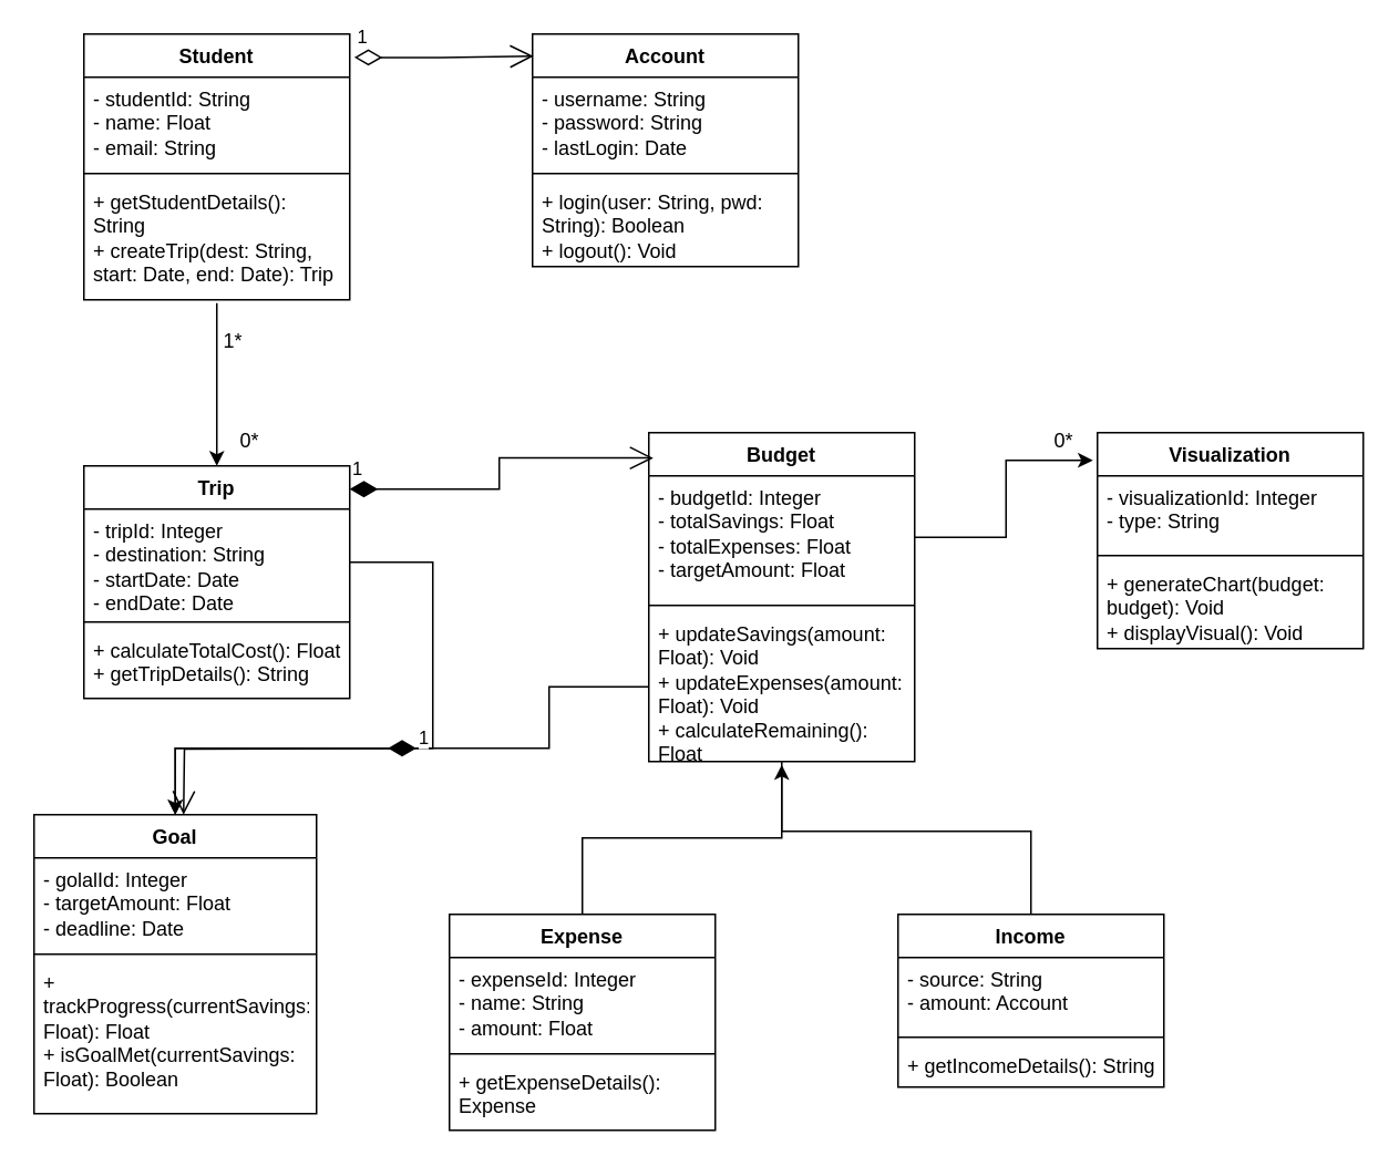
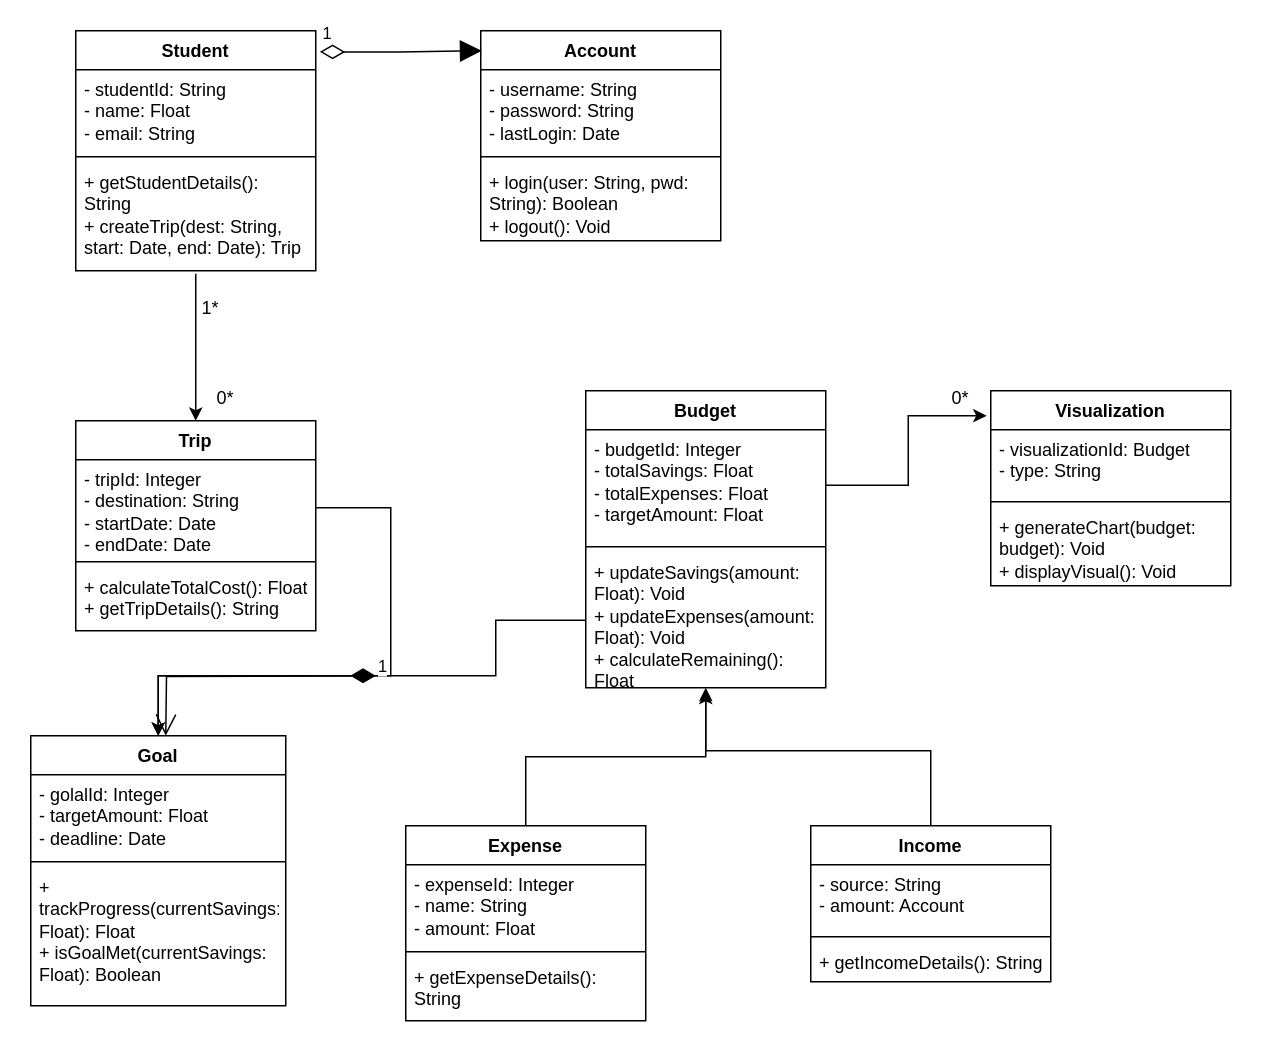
- <mxCell id="37" value="1" style="endArrow=open;html=1;endSize=12;startArrow=diamondThin;startSize=14;startFill=0;edgeStyle=orthogonalEdgeStyle;align=left;verticalAlign=bottom;rounded=0;exitX=1.017;exitY=0.088;exitDx=0;exitDy=0;exitPerimeter=0;entryX=0.004;entryY=0.095;entryDx=0;entryDy=0;entryPerimeter=0;" edge="1" parent="1" source="3" target="7"><mxGeometry x="-1" y="3" relative="1" as="geometry"><mxPoint x="490" y="20" as="sourcePoint" /><mxPoint x="650" y="20" as="targetPoint" /></mxGeometry></mxCell>
+ <mxCell id="37" value="1" style="endArrow=block;html=1;endSize=12;startArrow=diamondThin;startSize=14;startFill=0;edgeStyle=orthogonalEdgeStyle;align=left;verticalAlign=bottom;rounded=0;exitX=1.017;exitY=0.088;exitDx=0;exitDy=0;exitPerimeter=0;entryX=0.004;entryY=0.095;entryDx=0;entryDy=0;entryPerimeter=0;" edge="1" parent="1" source="3" target="7"><mxGeometry x="-1" y="3" relative="1" as="geometry"><mxPoint x="490" y="20" as="sourcePoint" /><mxPoint x="650" y="20" as="targetPoint" /></mxGeometry></mxCell>
- <mxCell id="40" value="1" style="endArrow=open;html=1;endSize=12;startArrow=diamondThin;startSize=14;startFill=1;edgeStyle=orthogonalEdgeStyle;align=left;verticalAlign=bottom;rounded=0;exitX=1;exitY=0.1;exitDx=0;exitDy=0;exitPerimeter=0;entryX=0.017;entryY=0.077;entryDx=0;entryDy=0;entryPerimeter=0;" edge="1" parent="1" source="11" target="15"><mxGeometry x="-1" y="3" relative="1" as="geometry"><mxPoint x="370" y="390" as="sourcePoint" /><mxPoint x="530" y="390" as="targetPoint" /></mxGeometry></mxCell>
- <mxCell id="34" value="- visualizationId: Integer&lt;div&gt;- type: String&lt;/div&gt;" style="text;strokeColor=none;fillColor=none;align=left;verticalAlign=top;spacingLeft=4;spacingRight=4;overflow=hidden;rotatable=0;points=[[0,0.5],[1,0.5]];portConstraint=eastwest;whiteSpace=wrap;html=1;" vertex="1" parent="33"><mxGeometry y="26" width="160" height="44" as="geometry" /></mxCell>
+ <mxCell id="34" value="- visualizationId: Budget&lt;div&gt;- type: String&lt;/div&gt;" style="text;strokeColor=none;fillColor=none;align=left;verticalAlign=top;spacingLeft=4;spacingRight=4;overflow=hidden;rotatable=0;points=[[0,0.5],[1,0.5]];portConstraint=eastwest;whiteSpace=wrap;html=1;" vertex="1" parent="33"><mxGeometry y="26" width="160" height="44" as="geometry" /></mxCell>
- <mxCell id="19" style="edgeStyle=orthogonalEdgeStyle;rounded=0;orthogonalLoop=1;jettySize=auto;html=1;exitX=0.5;exitY=0;exitDx=0;exitDy=0;entryX=0.5;entryY=1;entryDx=0;entryDy=0;endArrow=none;" edge="1" parent="1" source="20" target="15"><mxGeometry relative="1" as="geometry" /></mxCell>
+ <mxCell id="19" style="edgeStyle=orthogonalEdgeStyle;rounded=0;orthogonalLoop=1;jettySize=auto;html=1;exitX=0.5;exitY=0;exitDx=0;exitDy=0;entryX=0.5;entryY=1;entryDx=0;entryDy=0;" edge="1" parent="1" source="20" target="15"><mxGeometry relative="1" as="geometry" /></mxCell>
- <mxCell id="23" value="+ getExpenseDetails(): Expense" style="text;strokeColor=none;fillColor=none;align=left;verticalAlign=top;spacingLeft=4;spacingRight=4;overflow=hidden;rotatable=0;points=[[0,0.5],[1,0.5]];portConstraint=eastwest;whiteSpace=wrap;html=1;" vertex="1" parent="20"><mxGeometry y="88" width="160" height="42" as="geometry" /></mxCell>
+ <mxCell id="23" value="+ getExpenseDetails(): String" style="text;strokeColor=none;fillColor=none;align=left;verticalAlign=top;spacingLeft=4;spacingRight=4;overflow=hidden;rotatable=0;points=[[0,0.5],[1,0.5]];portConstraint=eastwest;whiteSpace=wrap;html=1;" vertex="1" parent="20"><mxGeometry y="88" width="160" height="42" as="geometry" /></mxCell>
